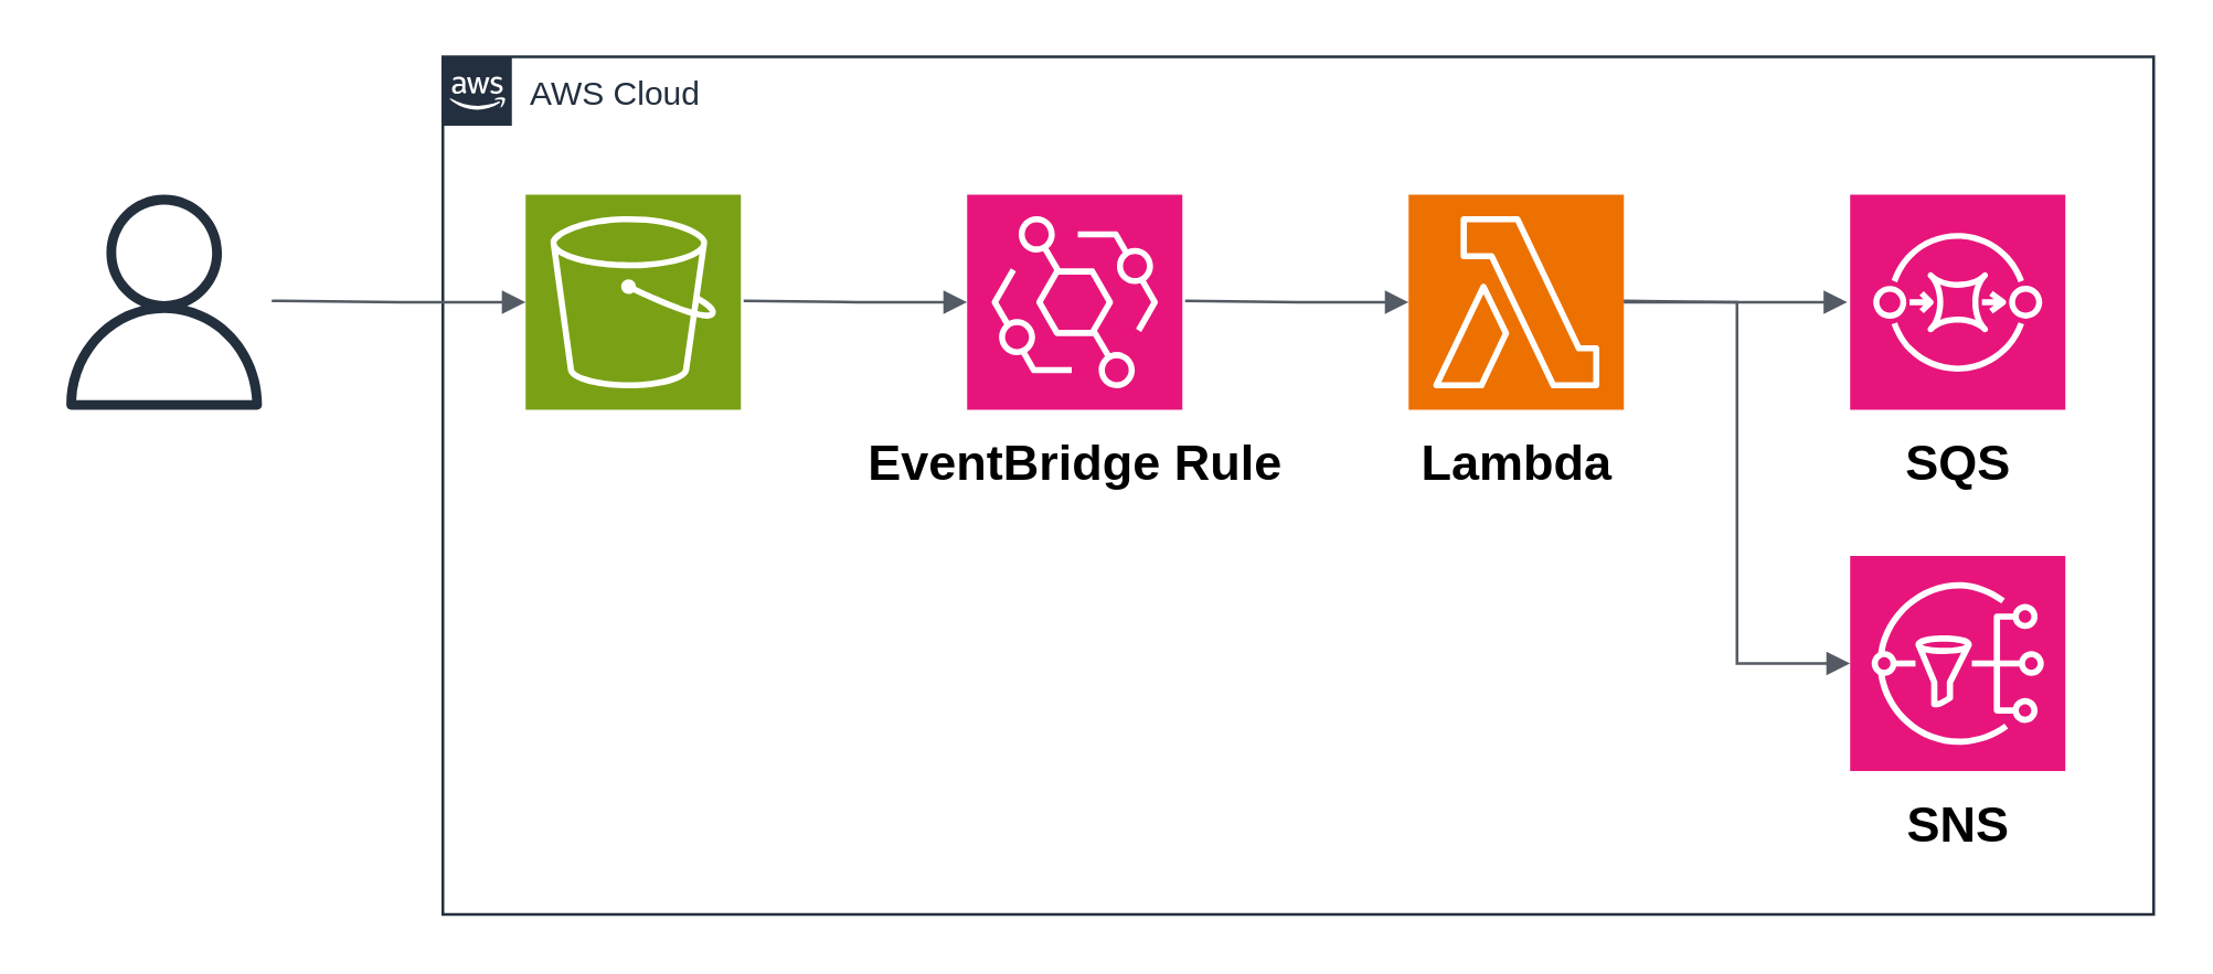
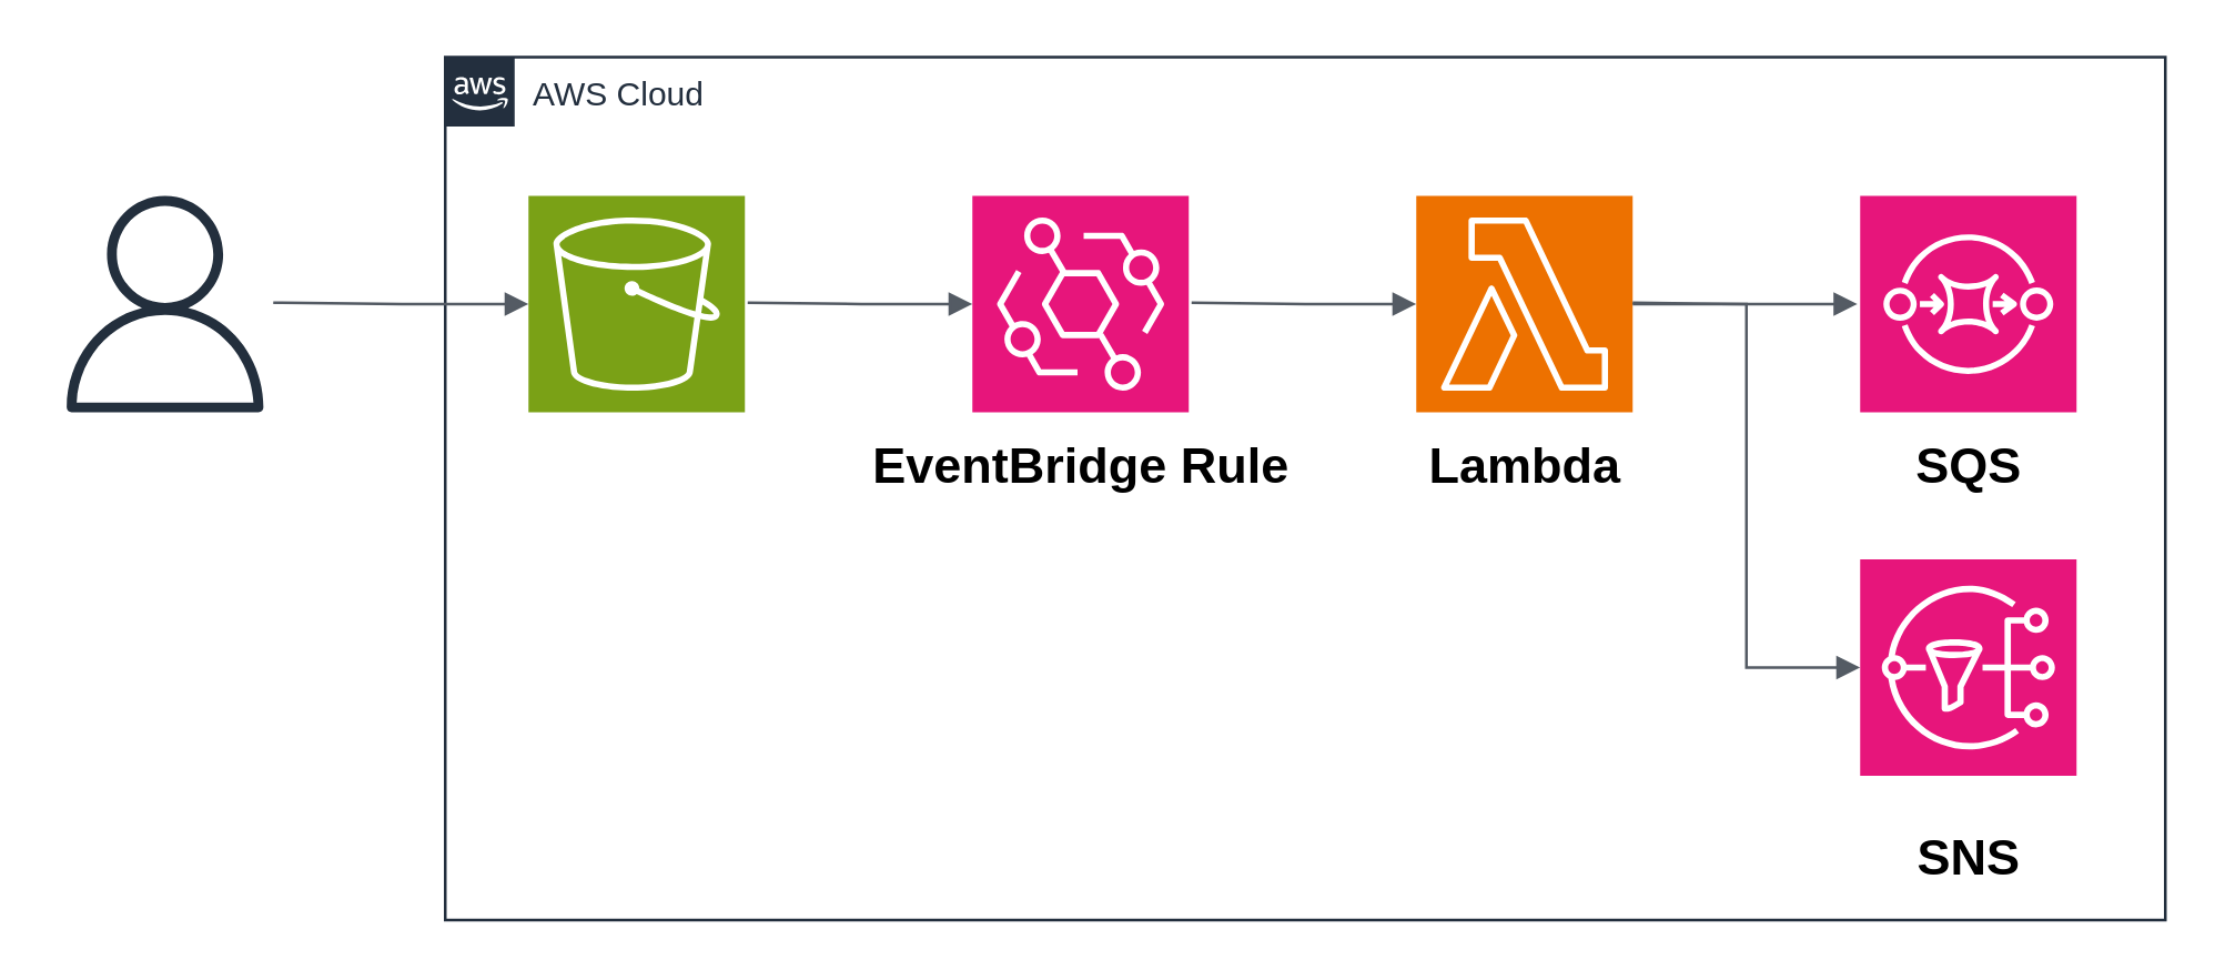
- <mxCell id="13" value="SNS" style="text;strokeColor=none;fillColor=none;html=1;fontSize=18;fontStyle=1;verticalAlign=middle;align=center;" vertex="1" parent="2"><mxGeometry x="499" y="259" width="100" height="40" as="geometry" /></mxCell>
+ <mxCell id="13" value="SNS" style="text;strokeColor=none;fillColor=none;html=1;fontSize=18;fontStyle=1;verticalAlign=middle;align=center;" vertex="1" parent="2"><mxGeometry x="499" y="269" width="100" height="40" as="geometry" /></mxCell>
